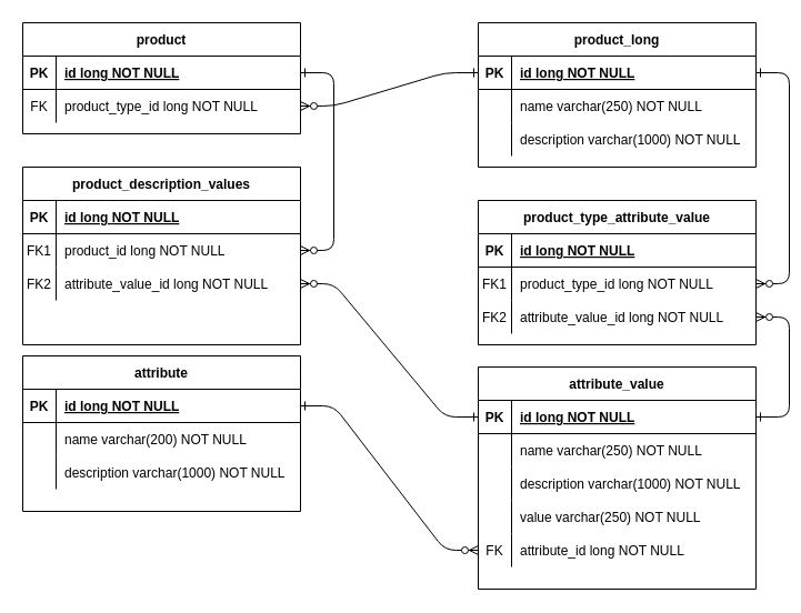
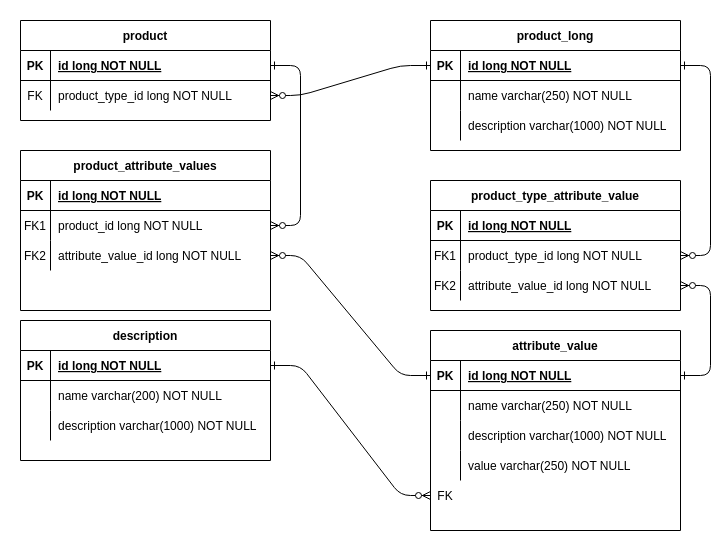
- <mxCell id="31" value="product_description_values" style="shape=table;startSize=30;container=1;collapsible=1;childLayout=tableLayout;fixedRows=1;rowLines=0;fontStyle=1;align=center;resizeLast=1;" parent="1" vertex="1"><mxGeometry x="20" y="150" width="250" height="160" as="geometry" /></mxCell>
+ <mxCell id="31" value="product_attribute_values" style="shape=table;startSize=30;container=1;collapsible=1;childLayout=tableLayout;fixedRows=1;rowLines=0;fontStyle=1;align=center;resizeLast=1;" parent="1" vertex="1"><mxGeometry x="20" y="150" width="250" height="160" as="geometry" /></mxCell>
- <mxCell id="61" value="attribute" style="shape=table;startSize=30;container=1;collapsible=1;childLayout=tableLayout;fixedRows=1;rowLines=0;fontStyle=1;align=center;resizeLast=1;" parent="1" vertex="1"><mxGeometry x="20" y="320" width="250" height="140" as="geometry" /></mxCell>
+ <mxCell id="61" value="description" style="shape=table;startSize=30;container=1;collapsible=1;childLayout=tableLayout;fixedRows=1;rowLines=0;fontStyle=1;align=center;resizeLast=1;" parent="1" vertex="1"><mxGeometry x="20" y="320" width="250" height="140" as="geometry" /></mxCell>
- <mxCell id="56" value="attribute_id long NOT NULL" style="shape=partialRectangle;overflow=hidden;connectable=0;fillColor=none;top=0;left=0;bottom=0;right=0;align=left;spacingLeft=6;" parent="54" vertex="1"><mxGeometry x="30" width="220" height="30" as="geometry" /></mxCell>
